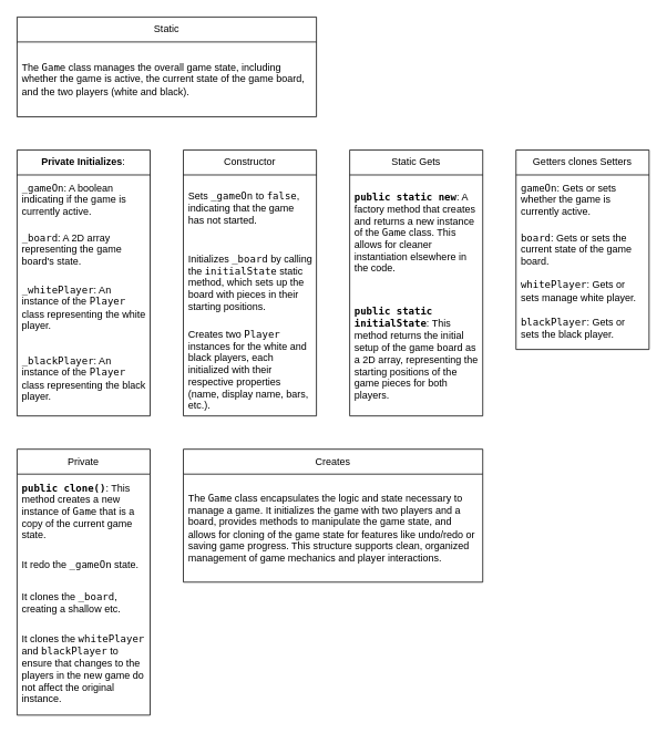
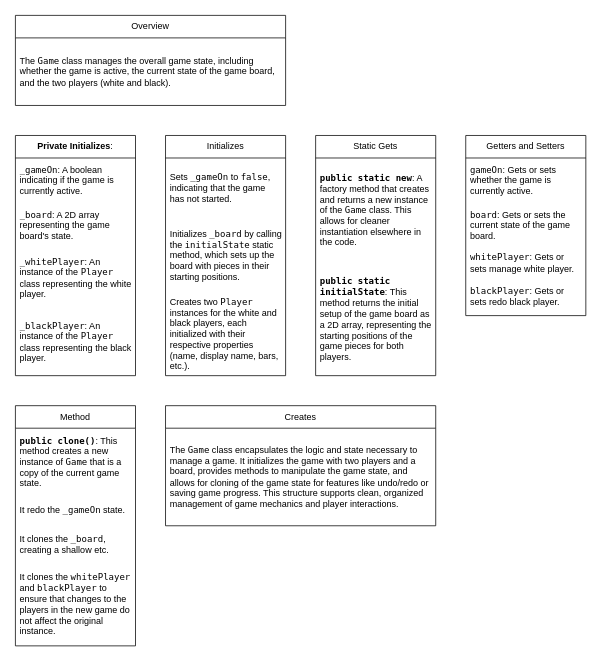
- <mxCell id="2" value="Static" style="swimlane;fontStyle=0;childLayout=stackLayout;horizontal=1;startSize=30;horizontalStack=0;resizeParent=1;resizeParentMax=0;resizeLast=0;collapsible=1;marginBottom=0;whiteSpace=wrap;html=1;" vertex="1" parent="1"><mxGeometry x="20" y="20" width="360" height="120" as="geometry" /></mxCell>
+ <mxCell id="2" value="Overview" style="swimlane;fontStyle=0;childLayout=stackLayout;horizontal=1;startSize=30;horizontalStack=0;resizeParent=1;resizeParentMax=0;resizeLast=0;collapsible=1;marginBottom=0;whiteSpace=wrap;html=1;" vertex="1" parent="1"><mxGeometry x="20" y="20" width="360" height="120" as="geometry" /></mxCell>
- <mxCell id="9" value="Constructor" style="swimlane;fontStyle=0;childLayout=stackLayout;horizontal=1;startSize=30;horizontalStack=0;resizeParent=1;resizeParentMax=0;resizeLast=0;collapsible=1;marginBottom=0;whiteSpace=wrap;html=1;" vertex="1" parent="1"><mxGeometry x="220" y="180" width="160" height="320" as="geometry" /></mxCell>
+ <mxCell id="9" value="Initializes" style="swimlane;fontStyle=0;childLayout=stackLayout;horizontal=1;startSize=30;horizontalStack=0;resizeParent=1;resizeParentMax=0;resizeLast=0;collapsible=1;marginBottom=0;whiteSpace=wrap;html=1;" vertex="1" parent="1"><mxGeometry x="220" y="180" width="160" height="320" as="geometry" /></mxCell>
- <mxCell id="16" value="Getters clones Setters" style="swimlane;fontStyle=0;childLayout=stackLayout;horizontal=1;startSize=30;horizontalStack=0;resizeParent=1;resizeParentMax=0;resizeLast=0;collapsible=1;marginBottom=0;whiteSpace=wrap;html=1;" vertex="1" parent="1"><mxGeometry x="620" y="180" width="160" height="240" as="geometry" /></mxCell>
+ <mxCell id="16" value="Getters and Setters" style="swimlane;fontStyle=0;childLayout=stackLayout;horizontal=1;startSize=30;horizontalStack=0;resizeParent=1;resizeParentMax=0;resizeLast=0;collapsible=1;marginBottom=0;whiteSpace=wrap;html=1;" vertex="1" parent="1"><mxGeometry x="620" y="180" width="160" height="240" as="geometry" /></mxCell>
- <mxCell id="20" value="&lt;code&gt;blackPlayer&lt;/code&gt;: Gets or sets the black player." style="text;strokeColor=none;fillColor=none;align=left;verticalAlign=middle;spacingLeft=4;spacingRight=4;overflow=hidden;points=[[0,0.5],[1,0.5]];portConstraint=eastwest;rotatable=0;whiteSpace=wrap;html=1;" vertex="1" parent="16"><mxGeometry y="190" width="160" height="50" as="geometry" /></mxCell>
+ <mxCell id="20" value="&lt;code&gt;blackPlayer&lt;/code&gt;: Gets or sets redo black player." style="text;strokeColor=none;fillColor=none;align=left;verticalAlign=middle;spacingLeft=4;spacingRight=4;overflow=hidden;points=[[0,0.5],[1,0.5]];portConstraint=eastwest;rotatable=0;whiteSpace=wrap;html=1;" vertex="1" parent="16"><mxGeometry y="190" width="160" height="50" as="geometry" /></mxCell>
- <mxCell id="21" value="Private" style="swimlane;fontStyle=0;childLayout=stackLayout;horizontal=1;startSize=30;horizontalStack=0;resizeParent=1;resizeParentMax=0;resizeLast=0;collapsible=1;marginBottom=0;whiteSpace=wrap;html=1;" vertex="1" parent="1"><mxGeometry x="20" y="540" width="160" height="320" as="geometry" /></mxCell>
+ <mxCell id="21" value="Method" style="swimlane;fontStyle=0;childLayout=stackLayout;horizontal=1;startSize=30;horizontalStack=0;resizeParent=1;resizeParentMax=0;resizeLast=0;collapsible=1;marginBottom=0;whiteSpace=wrap;html=1;" vertex="1" parent="1"><mxGeometry x="20" y="540" width="160" height="320" as="geometry" /></mxCell>
